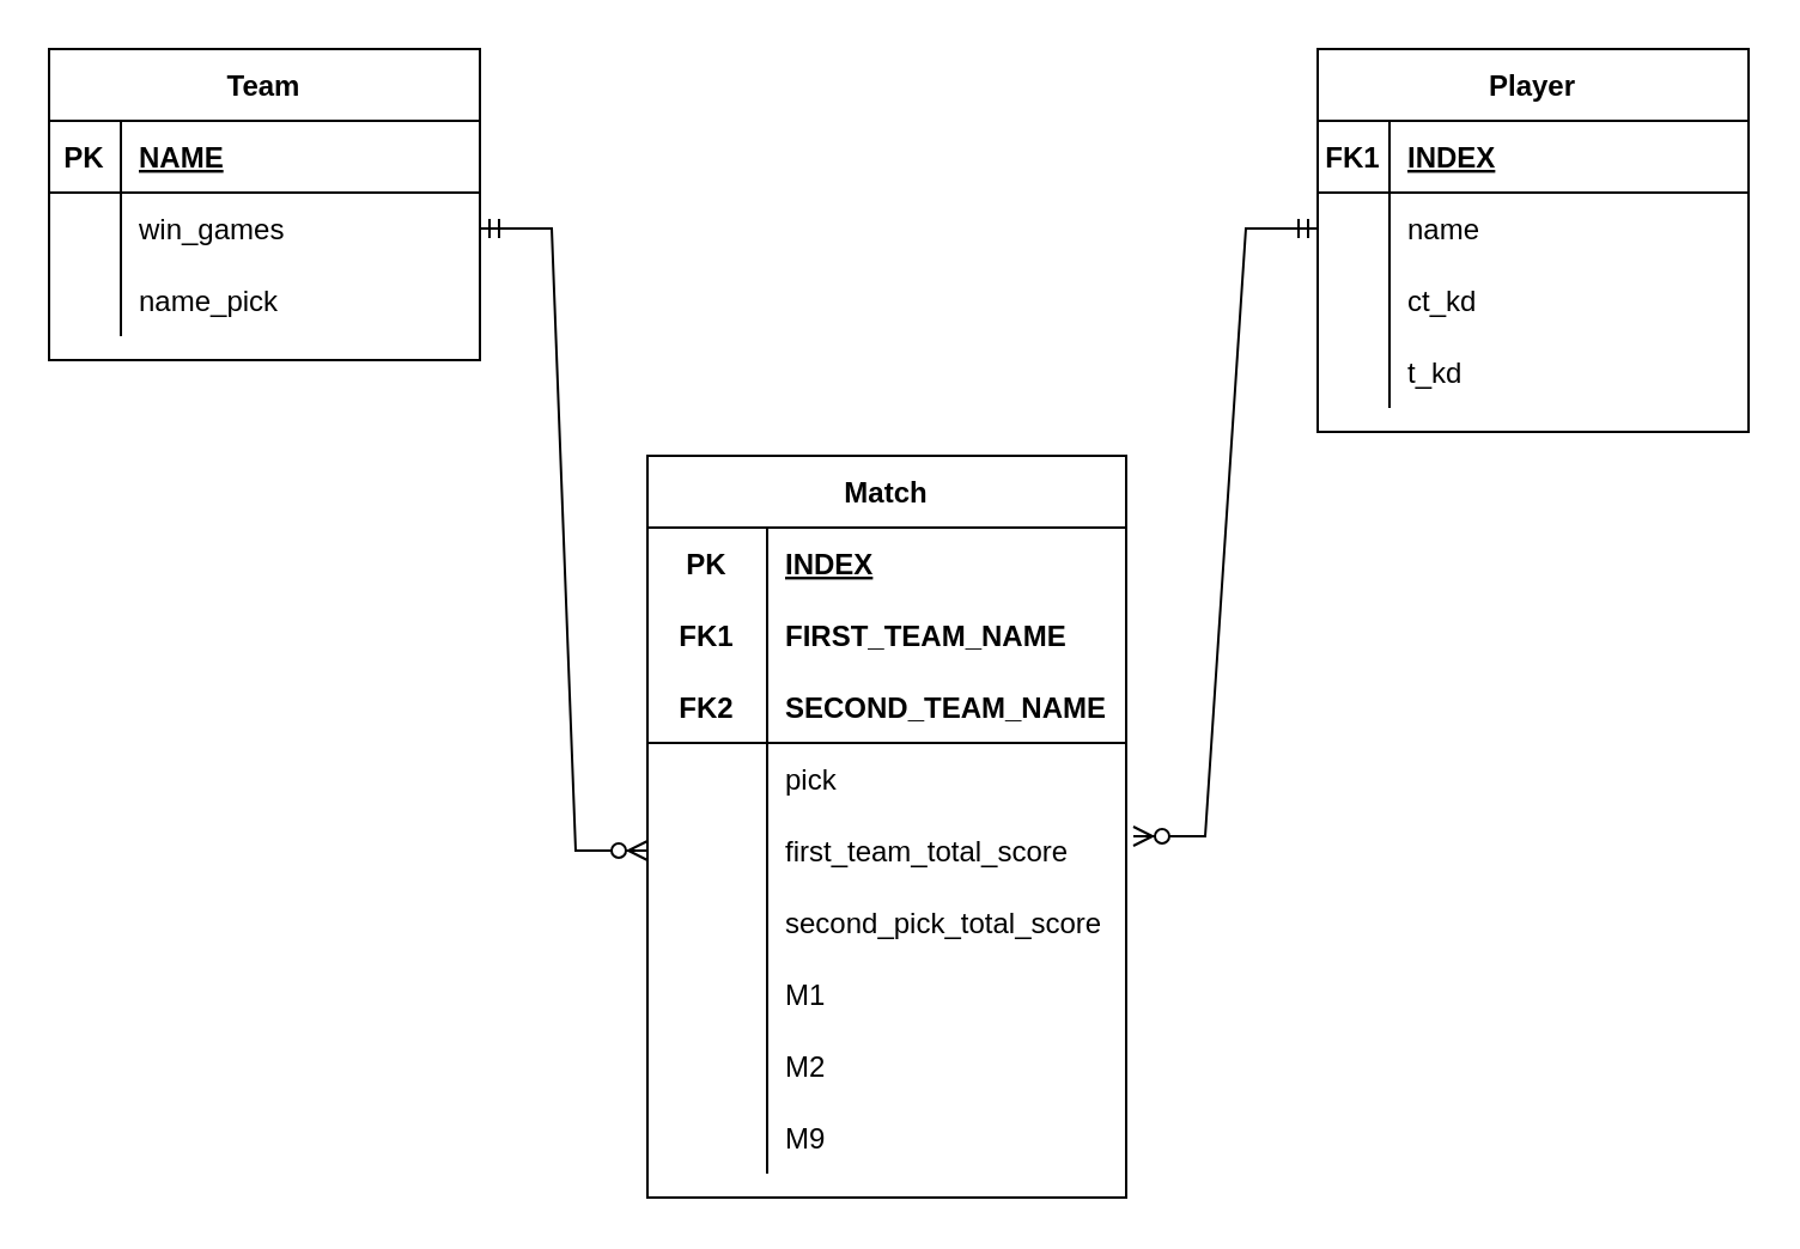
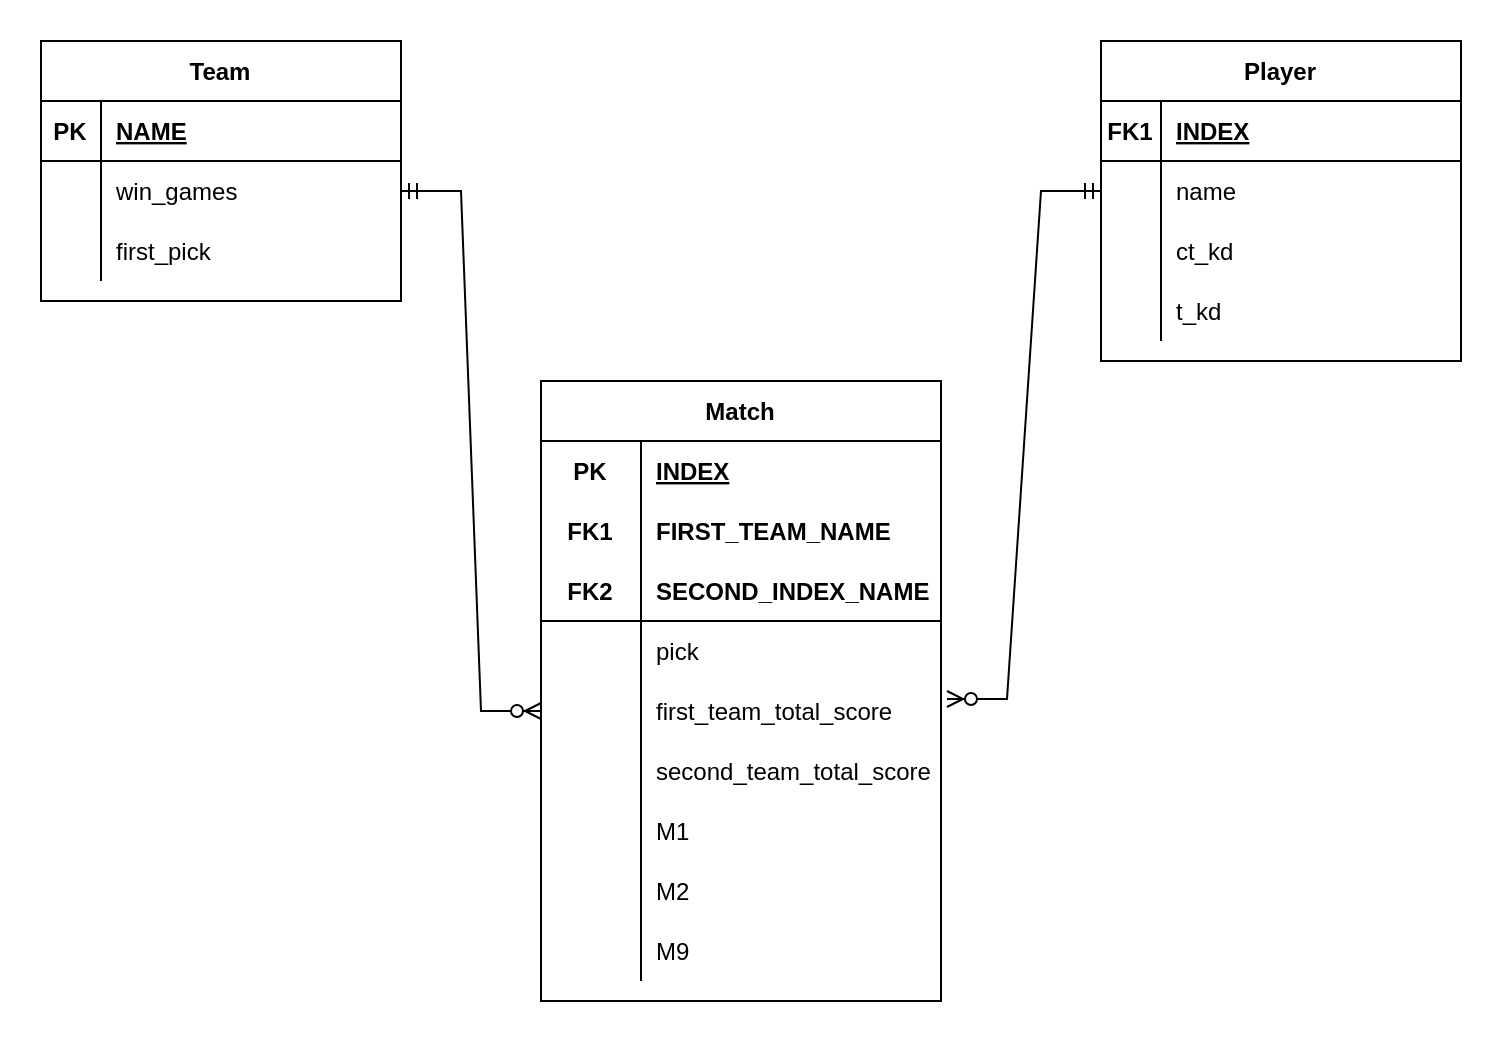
- <mxCell id="39" value="name_pick" style="shape=partialRectangle;connectable=0;fillColor=none;top=0;left=0;bottom=0;right=0;align=left;spacingLeft=6;overflow=hidden;" vertex="1" parent="37"><mxGeometry x="30" width="150" height="30" as="geometry"><mxRectangle width="150" height="30" as="alternateBounds" /></mxGeometry></mxCell>
+ <mxCell id="39" value="first_pick" style="shape=partialRectangle;connectable=0;fillColor=none;top=0;left=0;bottom=0;right=0;align=left;spacingLeft=6;overflow=hidden;" vertex="1" parent="37"><mxGeometry x="30" width="150" height="30" as="geometry"><mxRectangle width="150" height="30" as="alternateBounds" /></mxGeometry></mxCell>
- <mxCell id="11" value="SECOND_TEAM_NAME" style="shape=partialRectangle;connectable=0;fillColor=none;top=0;left=0;bottom=0;right=0;align=left;spacingLeft=6;fontStyle=1;overflow=hidden;comic=0;" vertex="1" parent="9"><mxGeometry x="50" width="150" height="30" as="geometry"><mxRectangle width="150" height="30" as="alternateBounds" /></mxGeometry></mxCell>
+ <mxCell id="11" value="SECOND_INDEX_NAME" style="shape=partialRectangle;connectable=0;fillColor=none;top=0;left=0;bottom=0;right=0;align=left;spacingLeft=6;fontStyle=1;overflow=hidden;comic=0;" vertex="1" parent="9"><mxGeometry x="50" width="150" height="30" as="geometry"><mxRectangle width="150" height="30" as="alternateBounds" /></mxGeometry></mxCell>
- <mxCell id="20" value="second_pick_total_score" style="shape=partialRectangle;connectable=0;fillColor=none;top=0;left=0;bottom=0;right=0;align=left;spacingLeft=6;overflow=hidden;strokeColor=default;fontStyle=0" vertex="1" parent="18"><mxGeometry x="50" width="150" height="30" as="geometry"><mxRectangle width="150" height="30" as="alternateBounds" /></mxGeometry></mxCell>
+ <mxCell id="20" value="second_team_total_score" style="shape=partialRectangle;connectable=0;fillColor=none;top=0;left=0;bottom=0;right=0;align=left;spacingLeft=6;overflow=hidden;strokeColor=default;fontStyle=0" vertex="1" parent="18"><mxGeometry x="50" width="150" height="30" as="geometry"><mxRectangle width="150" height="30" as="alternateBounds" /></mxGeometry></mxCell>
